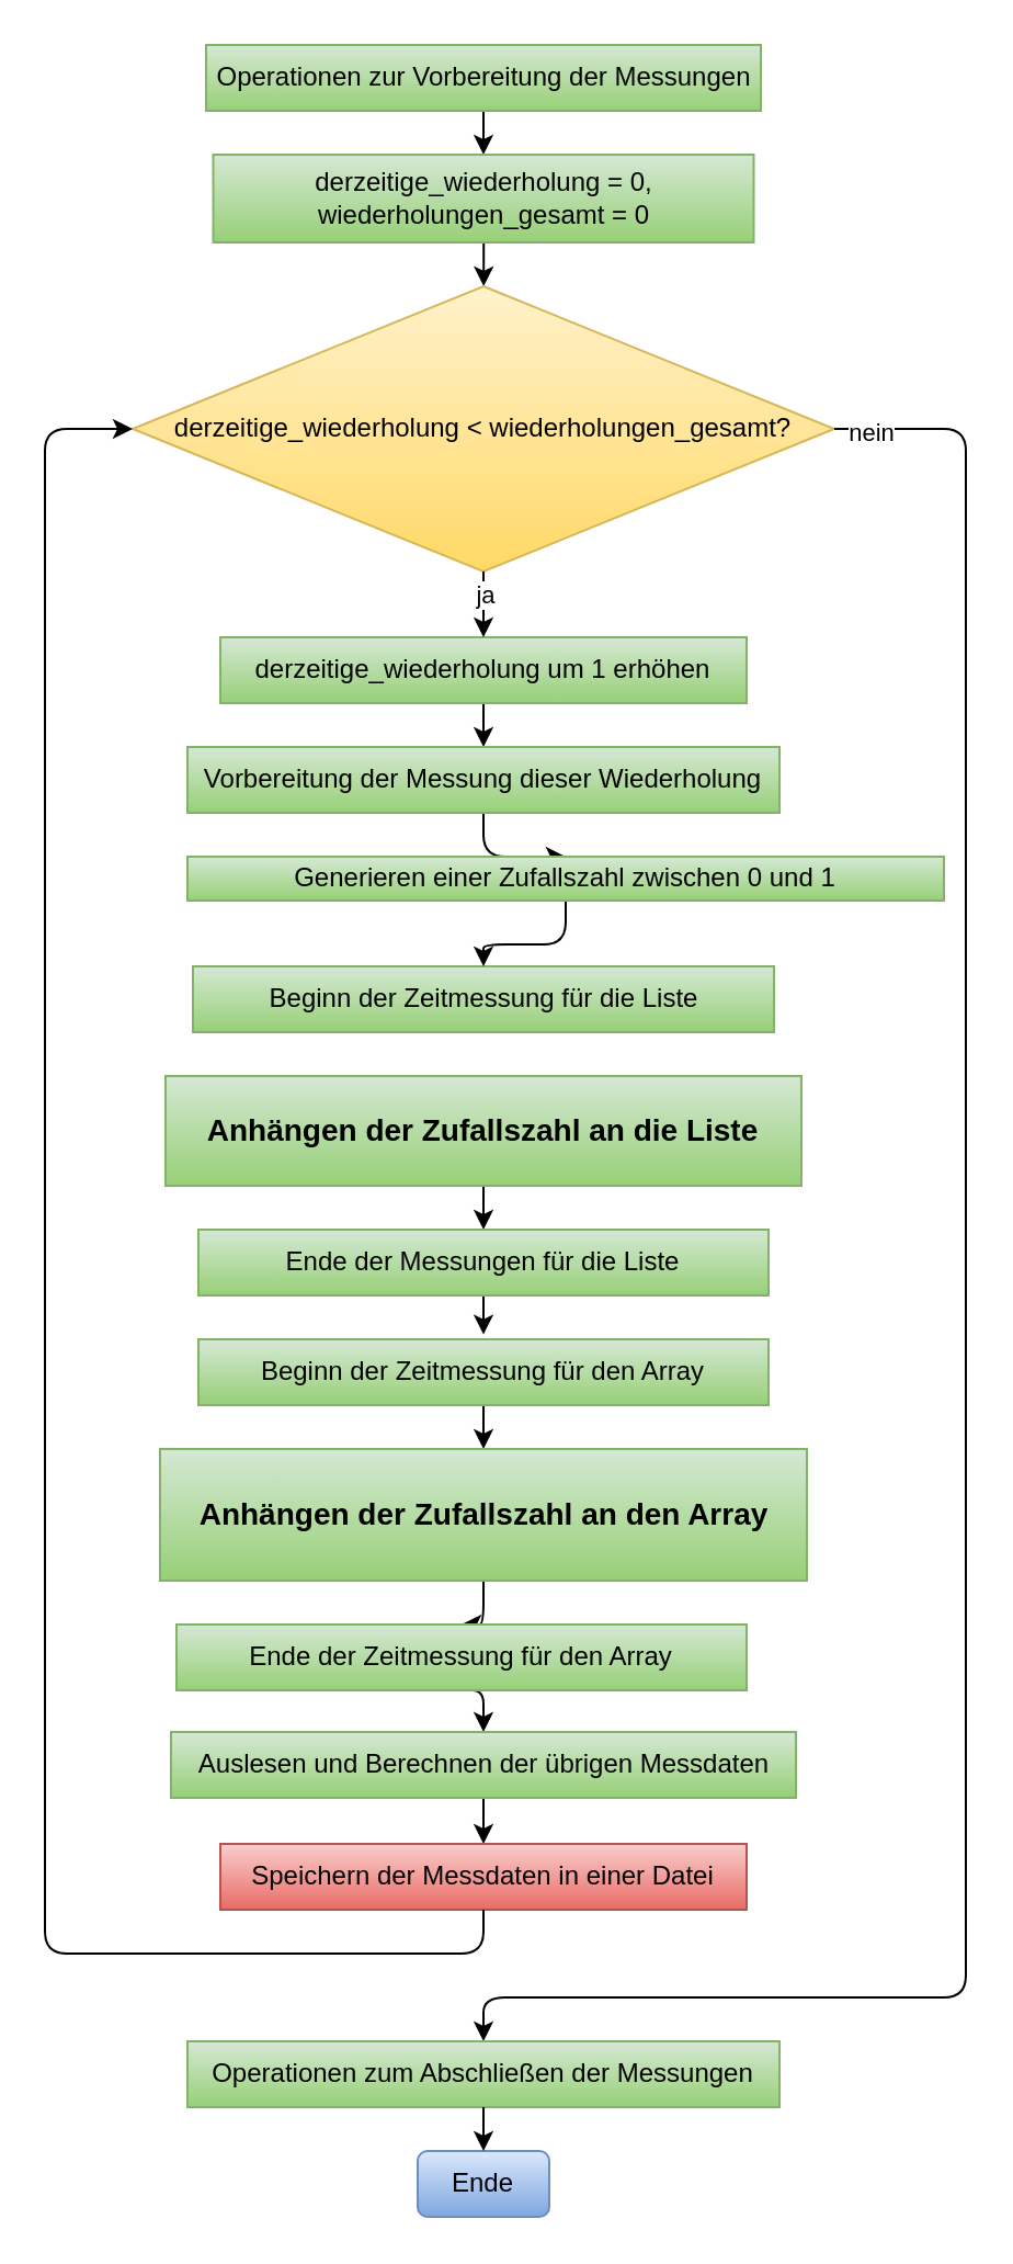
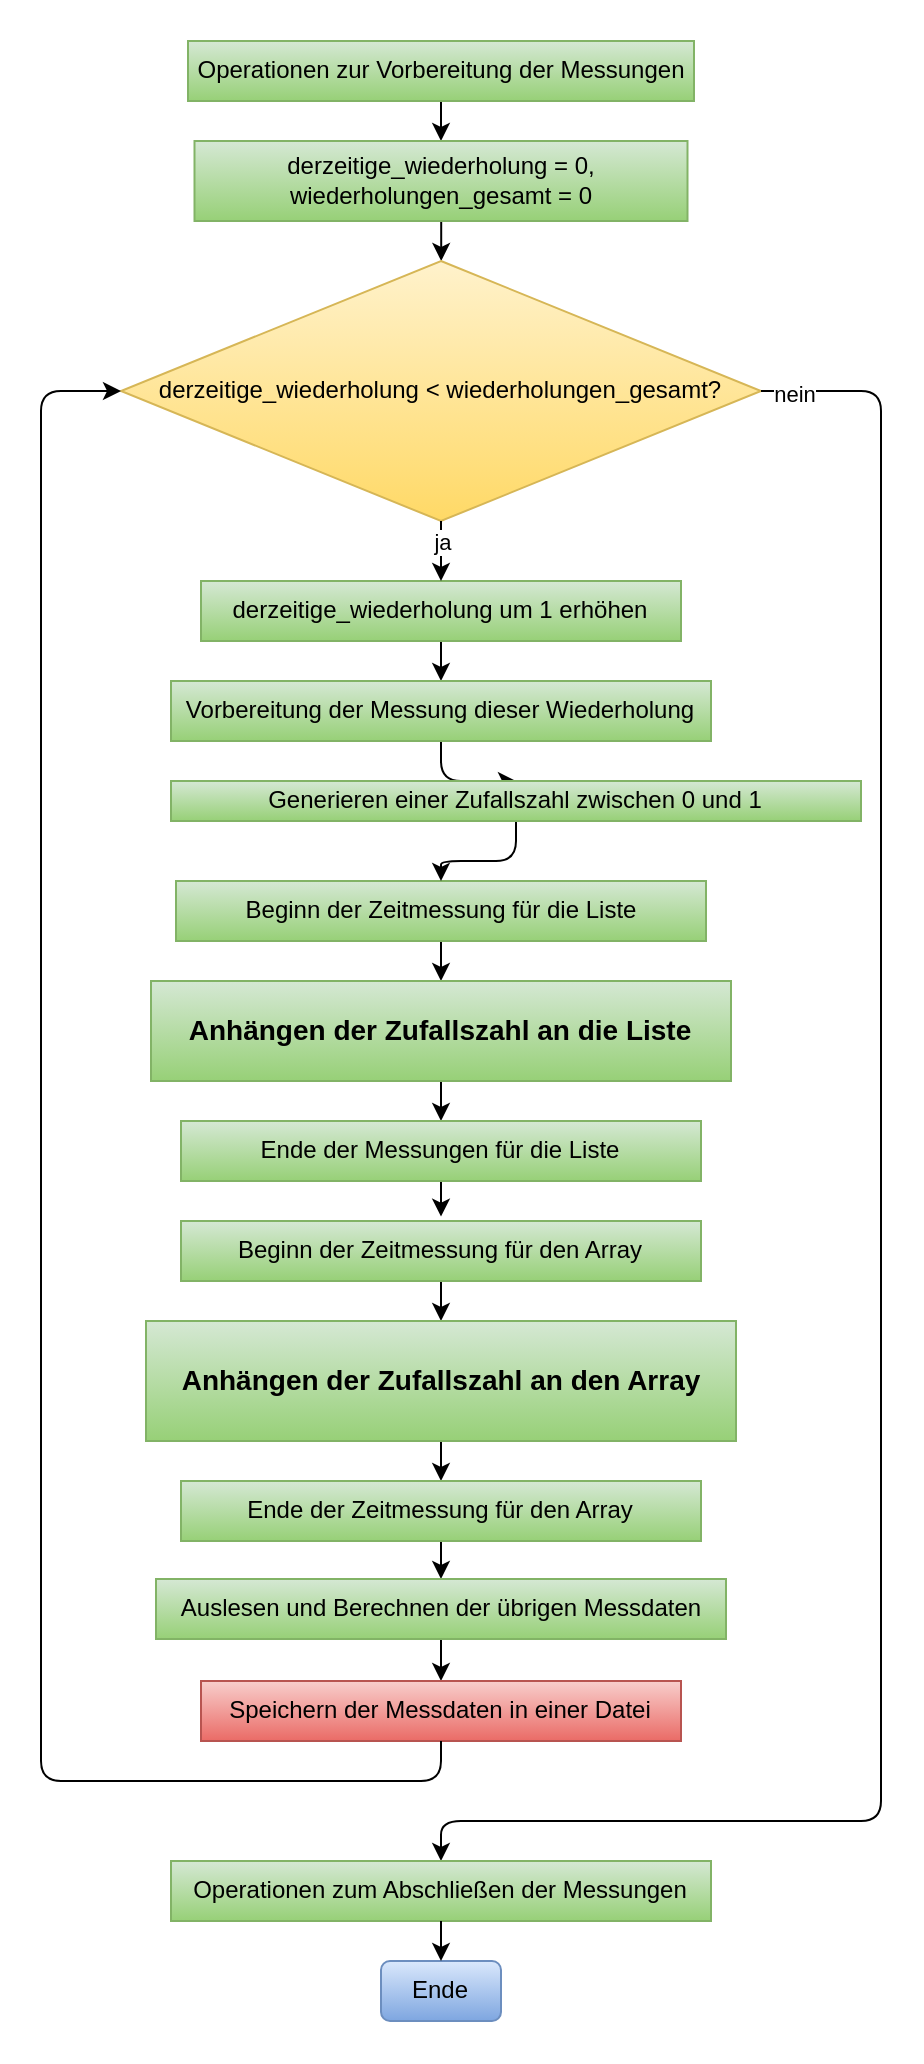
+ <mxCell id="11" style="edgeStyle=orthogonalEdgeStyle;curved=0;rounded=1;sketch=0;orthogonalLoop=1;jettySize=auto;html=1;entryX=0.5;entryY=0;entryDx=0;entryDy=0;" parent="1" source="12" target="14" edge="1"><mxGeometry relative="1" as="geometry" /></mxCell>
- <mxCell id="24" value="Ende der Zeitmessung für den Array" style="rounded=0;whiteSpace=wrap;html=1;sketch=0;gradientColor=#97d077;fillColor=#d5e8d4;strokeColor=#82b366;" parent="1" vertex="1"><mxGeometry x="80" y="740" width="260" height="30" as="geometry" /></mxCell>
+ <mxCell id="24" value="Ende der Zeitmessung für den Array" style="rounded=0;whiteSpace=wrap;html=1;sketch=0;gradientColor=#97d077;fillColor=#d5e8d4;strokeColor=#82b366;" parent="1" vertex="1"><mxGeometry x="90" y="740" width="260" height="30" as="geometry" /></mxCell>
